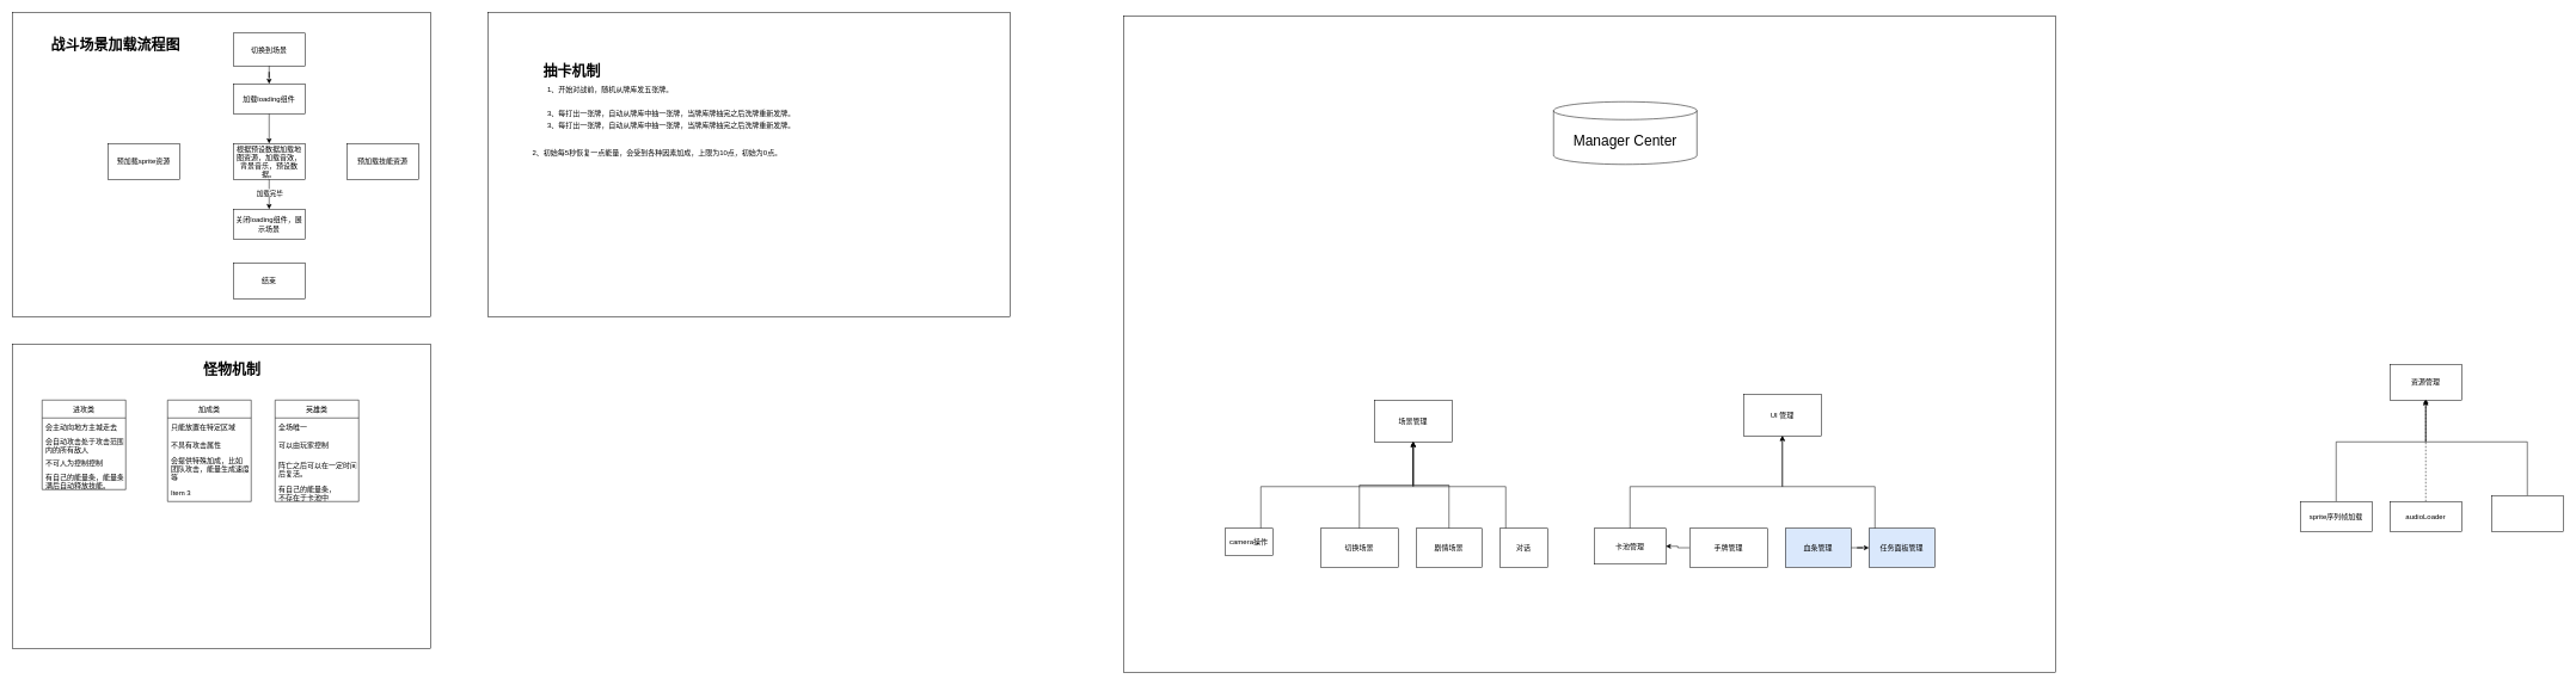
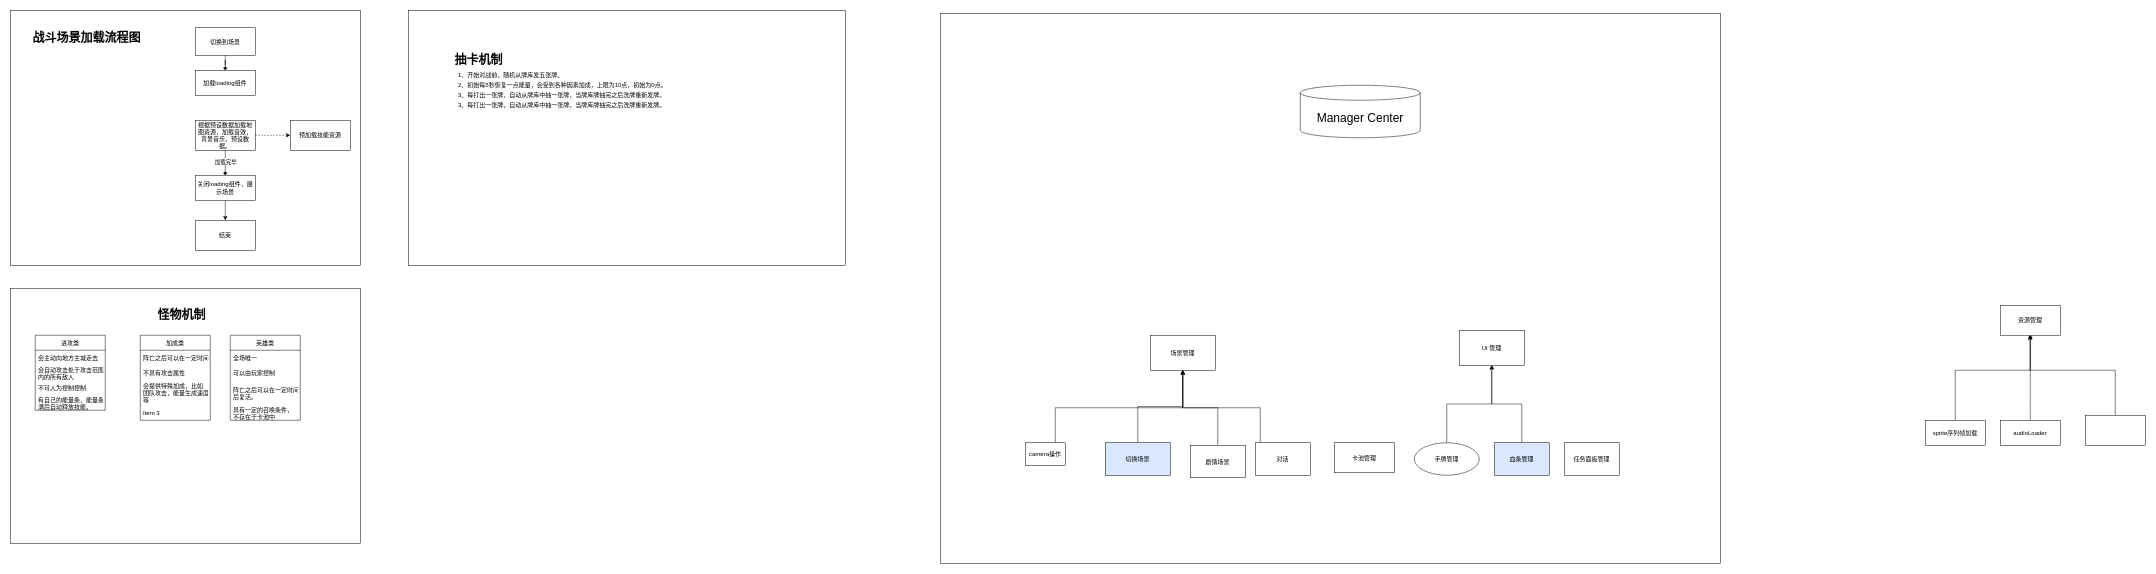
- <mxCell id="31" value="&lt;h1&gt;战斗场景加载流程图&lt;/h1&gt;" style="text;html=1;strokeColor=none;fillColor=none;spacing=5;spacingTop=-20;whiteSpace=wrap;overflow=hidden;rounded=0;container=0;" vertex="1" parent="28"><mxGeometry x="60" y="35" width="240" height="45" as="geometry" /></mxCell>
+ <mxCell id="31" value="&lt;h1&gt;战斗场景加载流程图&lt;/h1&gt;" style="text;html=1;strokeColor=none;fillColor=none;spacing=5;spacingTop=-20;whiteSpace=wrap;overflow=hidden;rounded=0;container=0;" vertex="1" parent="28"><mxGeometry x="40" y="35" width="240" height="45" as="geometry" /></mxCell>
- <mxCell id="39" style="edgeStyle=orthogonalEdgeStyle;rounded=0;orthogonalLoop=1;jettySize=auto;html=1;entryX=0.5;entryY=0;entryDx=0;entryDy=0;" edge="1" parent="28" source="30" target="38"><mxGeometry relative="1" as="geometry"><mxPoint x="430" y="110" as="targetPoint" /></mxGeometry></mxCell>
+ <mxCell id="39" style="edgeStyle=orthogonalEdgeStyle;rounded=0;orthogonalLoop=1;jettySize=auto;html=1;entryX=0.5;entryY=0;entryDx=0;entryDy=0;endArrow=diamond;" edge="1" parent="28" source="30" target="38"><mxGeometry relative="1" as="geometry"><mxPoint x="430" y="110" as="targetPoint" /></mxGeometry></mxCell>
- <mxCell id="37" value="" style="edgeStyle=orthogonalEdgeStyle;rounded=0;orthogonalLoop=1;jettySize=auto;html=1;strokeColor=default;" edge="1" parent="28" source="38" target="33"><mxGeometry relative="1" as="geometry" /></mxCell>
- <mxCell id="25" value="2、初始每5秒恢复一点能量，会受到各种因素加成，上限为10点，初始为0点。" style="text;html=1;resizable=0;autosize=1;align=left;verticalAlign=middle;points=[];fillColor=none;strokeColor=none;rounded=0;" vertex="1" parent="21"><mxGeometry x="29" y="175" width="430" height="20" as="geometry" /></mxCell>
+ <mxCell id="25" value="2、初始每5秒恢复一点能量，会受到各种因素加成，上限为10点，初始为0点。" style="text;html=1;resizable=0;autosize=1;align=left;verticalAlign=middle;points=[];fillColor=none;strokeColor=none;rounded=0;" vertex="1" parent="21"><mxGeometry x="54" y="90" width="430" height="20" as="geometry" /></mxCell>
- <mxCell id="34" value="预加载sprite资源" style="rounded=0;whiteSpace=wrap;html=1;container=0;" vertex="1" parent="28"><mxGeometry x="160" y="220" width="120" height="60" as="geometry" /></mxCell>
+ <mxCell id="36" value="" style="edgeStyle=orthogonalEdgeStyle;rounded=0;orthogonalLoop=1;jettySize=auto;html=1;dashed=1;strokeColor=default;" edge="1" parent="28" source="33" target="35"><mxGeometry relative="1" as="geometry" /></mxCell>
- <mxCell id="42" value="" style="edgeStyle=orthogonalEdgeStyle;rounded=0;orthogonalLoop=1;jettySize=auto;html=1;strokeColor=default;" edge="1" parent="28" source="33" target="41"><mxGeometry relative="1" as="geometry" /></mxCell>
+ <mxCell id="42" value="" style="edgeStyle=orthogonalEdgeStyle;rounded=0;orthogonalLoop=1;jettySize=auto;html=1;strokeColor=default;endArrow=diamond;" edge="1" parent="28" source="33" target="41"><mxGeometry relative="1" as="geometry" /></mxCell>
+ <mxCell id="40" style="edgeStyle=orthogonalEdgeStyle;rounded=0;orthogonalLoop=1;jettySize=auto;html=1;entryX=0.5;entryY=0;entryDx=0;entryDy=0;strokeColor=default;" edge="1" parent="28" source="41" target="32"><mxGeometry relative="1" as="geometry" /></mxCell>
- <mxCell id="5" value="&lt;h1&gt;怪物机制&lt;/h1&gt;" style="text;html=1;strokeColor=none;fillColor=none;spacing=5;spacingTop=-20;whiteSpace=wrap;overflow=hidden;rounded=0;" vertex="1" parent="3"><mxGeometry x="315" y="24" width="240" height="45" as="geometry" /></mxCell>
+ <mxCell id="5" value="&lt;h1&gt;怪物机制&lt;/h1&gt;" style="text;html=1;strokeColor=none;fillColor=none;spacing=5;spacingTop=-20;whiteSpace=wrap;overflow=hidden;rounded=0;" vertex="1" parent="3"><mxGeometry x="290" y="34" width="240" height="45" as="geometry" /></mxCell>
- <mxCell id="12" value="只能放置在特定区域" style="text;strokeColor=none;fillColor=none;align=left;verticalAlign=middle;spacingLeft=4;spacingRight=4;overflow=hidden;points=[[0,0.5],[1,0.5]];portConstraint=eastwest;rotatable=0;" vertex="1" parent="11"><mxGeometry y="30" width="140" height="30" as="geometry" /></mxCell>
+ <mxCell id="12" value="阵亡之后可以在一定时间" style="text;strokeColor=none;fillColor=none;align=left;verticalAlign=middle;spacingLeft=4;spacingRight=4;overflow=hidden;points=[[0,0.5],[1,0.5]];portConstraint=eastwest;rotatable=0;" vertex="1" parent="11"><mxGeometry y="30" width="140" height="30" as="geometry" /></mxCell>
- <mxCell id="48" style="edgeStyle=orthogonalEdgeStyle;rounded=0;orthogonalLoop=1;jettySize=auto;html=1;entryX=0.5;entryY=1;entryDx=0;entryDy=0;dashed=1;" edge="1" parent="44" source="49" target="45"><mxGeometry relative="1" as="geometry"><mxPoint x="220" y="160" as="targetPoint" /><Array as="points"><mxPoint x="210" y="200" /><mxPoint x="210" y="200" /></Array></mxGeometry></mxCell>
+ <mxCell id="48" style="edgeStyle=orthogonalEdgeStyle;rounded=0;orthogonalLoop=1;jettySize=auto;html=1;entryX=0.5;entryY=1;entryDx=0;entryDy=0;" edge="1" parent="44" source="49" target="45"><mxGeometry relative="1" as="geometry"><mxPoint x="220" y="160" as="targetPoint" /><Array as="points"><mxPoint x="210" y="200" /><mxPoint x="210" y="200" /></Array></mxGeometry></mxCell>
- <mxCell id="65" style="edgeStyle=orthogonalEdgeStyle;rounded=0;orthogonalLoop=1;jettySize=auto;html=1;" edge="1" parent="1" source="66" target="64"><mxGeometry relative="1" as="geometry"><Array as="points"><mxPoint x="2728" y="815" /><mxPoint x="2983" y="815" /></Array></mxGeometry></mxCell>
- <mxCell id="71" style="edgeStyle=orthogonalEdgeStyle;rounded=0;orthogonalLoop=1;jettySize=auto;html=1;entryX=0.5;entryY=1;entryDx=0;entryDy=0;" edge="1" parent="1" source="72" target="64"><mxGeometry relative="1" as="geometry"><Array as="points"><mxPoint x="3138" y="815" /><mxPoint x="2983" y="815" /></Array></mxGeometry></mxCell>
- <mxCell id="20" value="有自己的能量条，&#10;不存在于卡池中" style="text;strokeColor=none;fillColor=none;align=left;verticalAlign=middle;spacingLeft=4;spacingRight=4;overflow=hidden;points=[[0,0.5],[1,0.5]];portConstraint=eastwest;rotatable=0;" vertex="1" parent="16"><mxGeometry y="140" width="140" height="30" as="geometry" /></mxCell>
+ <mxCell id="20" value="具有一定的召唤条件，&#10;不存在于卡池中" style="text;strokeColor=none;fillColor=none;align=left;verticalAlign=middle;spacingLeft=4;spacingRight=4;overflow=hidden;points=[[0,0.5],[1,0.5]];portConstraint=eastwest;rotatable=0;" vertex="1" parent="16"><mxGeometry y="140" width="140" height="30" as="geometry" /></mxCell>
- <mxCell id="67" style="edgeStyle=orthogonalEdgeStyle;rounded=0;orthogonalLoop=1;jettySize=auto;html=1;" edge="1" parent="1" source="68" target="66"><mxGeometry relative="1" as="geometry" /></mxCell>
+ <mxCell id="67" style="edgeStyle=orthogonalEdgeStyle;rounded=0;orthogonalLoop=1;jettySize=auto;html=1;entryX=0.5;entryY=1;entryDx=0;entryDy=0;" edge="1" parent="1" source="68" target="64"><mxGeometry relative="1" as="geometry" /></mxCell>
- <mxCell id="59" value="切换场景" style="rounded=0;whiteSpace=wrap;html=1;" vertex="1" parent="1"><mxGeometry x="2210" y="885" width="130" height="65" as="geometry" /></mxCell>
+ <mxCell id="59" value="切换场景" style="rounded=0;whiteSpace=wrap;html=1;fillColor=#dae8fc;" vertex="1" parent="1"><mxGeometry x="2210" y="885" width="130" height="65" as="geometry" /></mxCell>
- <mxCell id="61" value="剧情场景" style="rounded=0;whiteSpace=wrap;html=1;" vertex="1" parent="1"><mxGeometry x="2370" y="885" width="110" height="65" as="geometry" /></mxCell>
+ <mxCell id="61" value="剧情场景" style="rounded=0;whiteSpace=wrap;html=1;" vertex="1" parent="1"><mxGeometry x="2380" y="890" width="110" height="65" as="geometry" /></mxCell>
- <mxCell id="63" value="对话" style="rounded=0;whiteSpace=wrap;html=1;" vertex="1" parent="1"><mxGeometry x="2510" y="885" width="80" height="65" as="geometry" /></mxCell>
+ <mxCell id="63" value="对话" style="rounded=0;whiteSpace=wrap;html=1;" vertex="1" parent="1"><mxGeometry x="2510" y="885" width="110" height="65" as="geometry" /></mxCell>
- <mxCell id="68" value="手牌管理" style="rounded=0;whiteSpace=wrap;html=1;" vertex="1" parent="1"><mxGeometry x="2828" y="885" width="130" height="65" as="geometry" /></mxCell>
+ <mxCell id="68" value="手牌管理" style="ellipse;whiteSpace=wrap;html=1;" vertex="1" parent="1"><mxGeometry x="2828" y="885" width="130" height="65" as="geometry" /></mxCell>
- <mxCell id="69" style="edgeStyle=orthogonalEdgeStyle;rounded=0;orthogonalLoop=1;jettySize=auto;html=1;" edge="1" parent="1" source="70" target="72"><mxGeometry relative="1" as="geometry" /></mxCell>
+ <mxCell id="69" style="edgeStyle=orthogonalEdgeStyle;rounded=0;orthogonalLoop=1;jettySize=auto;html=1;entryX=0.5;entryY=1;entryDx=0;entryDy=0;" edge="1" parent="1" source="70" target="64"><mxGeometry relative="1" as="geometry" /></mxCell>
- <mxCell id="72" value="任务面板管理" style="rounded=0;whiteSpace=wrap;html=1;fillColor=#dae8fc;" vertex="1" parent="1"><mxGeometry x="3128" y="885" width="110" height="65" as="geometry" /></mxCell>
+ <mxCell id="72" value="任务面板管理" style="rounded=0;whiteSpace=wrap;html=1;" vertex="1" parent="1"><mxGeometry x="3128" y="885" width="110" height="65" as="geometry" /></mxCell>
